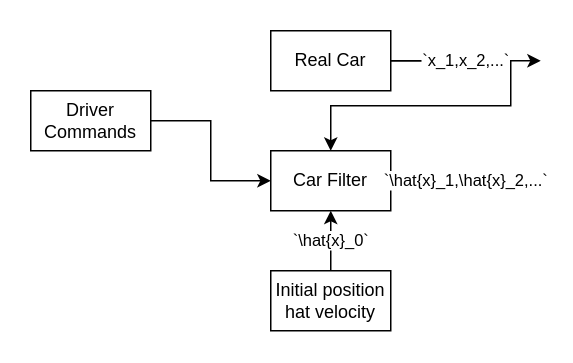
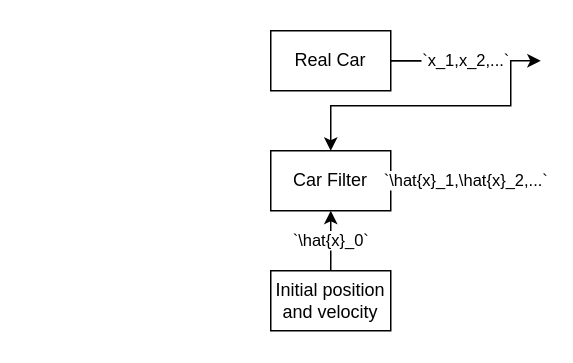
- <mxCell id="5" value="Driver Commands" style="rounded=0;whiteSpace=wrap;html=1;" parent="1" vertex="1"><mxGeometry x="20" y="60" width="80" height="40" as="geometry" /></mxCell>
- <mxCell id="4" style="edgeStyle=orthogonalEdgeStyle;rounded=0;orthogonalLoop=1;jettySize=auto;html=1;" parent="1" source="5" target="3" edge="1"><mxGeometry relative="1" as="geometry" /></mxCell>
- <mxCell id="7" value="Initial position hat velocity" style="rounded=0;whiteSpace=wrap;html=1;" parent="1" vertex="1"><mxGeometry x="180" y="180" width="80" height="40" as="geometry" /></mxCell>
+ <mxCell id="7" value="Initial position and velocity" style="rounded=0;whiteSpace=wrap;html=1;" parent="1" vertex="1"><mxGeometry x="180" y="180" width="80" height="40" as="geometry" /></mxCell>
